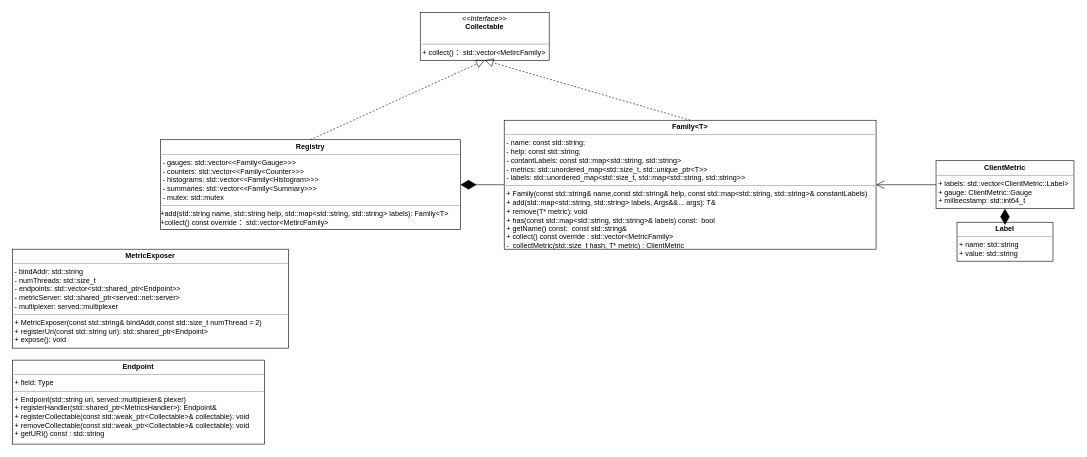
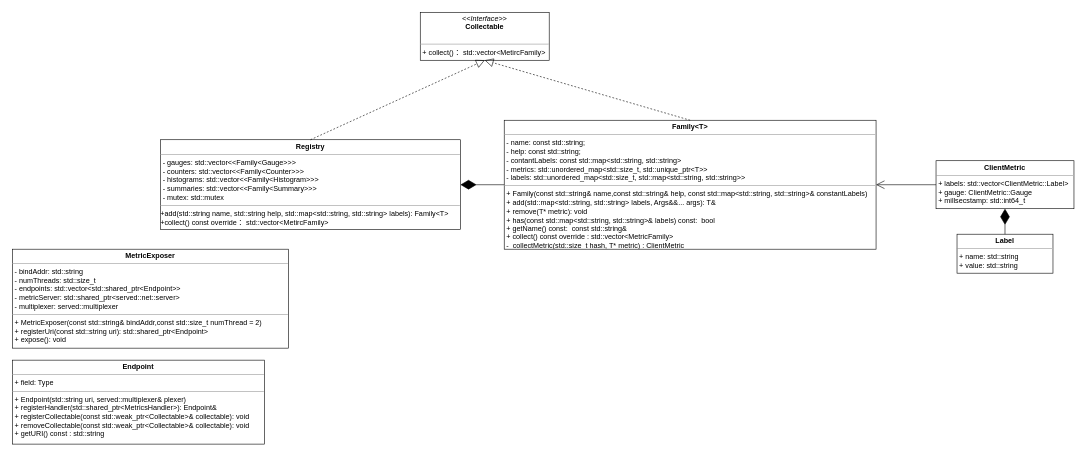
- <mxCell id="9" value="&lt;p style=&quot;margin:0px;margin-top:4px;text-align:center;&quot;&gt;&lt;b&gt;Label&lt;/b&gt;&lt;/p&gt;&lt;hr size=&quot;1&quot;&gt;&lt;p style=&quot;margin:0px;margin-left:4px;&quot;&gt;+ name: std::string&lt;/p&gt;&lt;p style=&quot;margin:0px;margin-left:4px;&quot;&gt;+ value: std::string&lt;/p&gt;&lt;p style=&quot;margin:0px;margin-left:4px;&quot;&gt;&lt;br&gt;&lt;/p&gt;" style="verticalAlign=top;align=left;overflow=fill;fontSize=12;fontFamily=Helvetica;html=1;" vertex="1" parent="1"><mxGeometry x="1595" y="370" width="160" height="65" as="geometry" /></mxCell>
+ <mxCell id="9" value="&lt;p style=&quot;margin:0px;margin-top:4px;text-align:center;&quot;&gt;&lt;b&gt;Label&lt;/b&gt;&lt;/p&gt;&lt;hr size=&quot;1&quot;&gt;&lt;p style=&quot;margin:0px;margin-left:4px;&quot;&gt;+ name: std::string&lt;/p&gt;&lt;p style=&quot;margin:0px;margin-left:4px;&quot;&gt;+ value: std::string&lt;/p&gt;&lt;p style=&quot;margin:0px;margin-left:4px;&quot;&gt;&lt;br&gt;&lt;/p&gt;" style="verticalAlign=top;align=left;overflow=fill;fontSize=12;fontFamily=Helvetica;html=1;" vertex="1" parent="1"><mxGeometry x="1595" y="390" width="160" height="65" as="geometry" /></mxCell>
